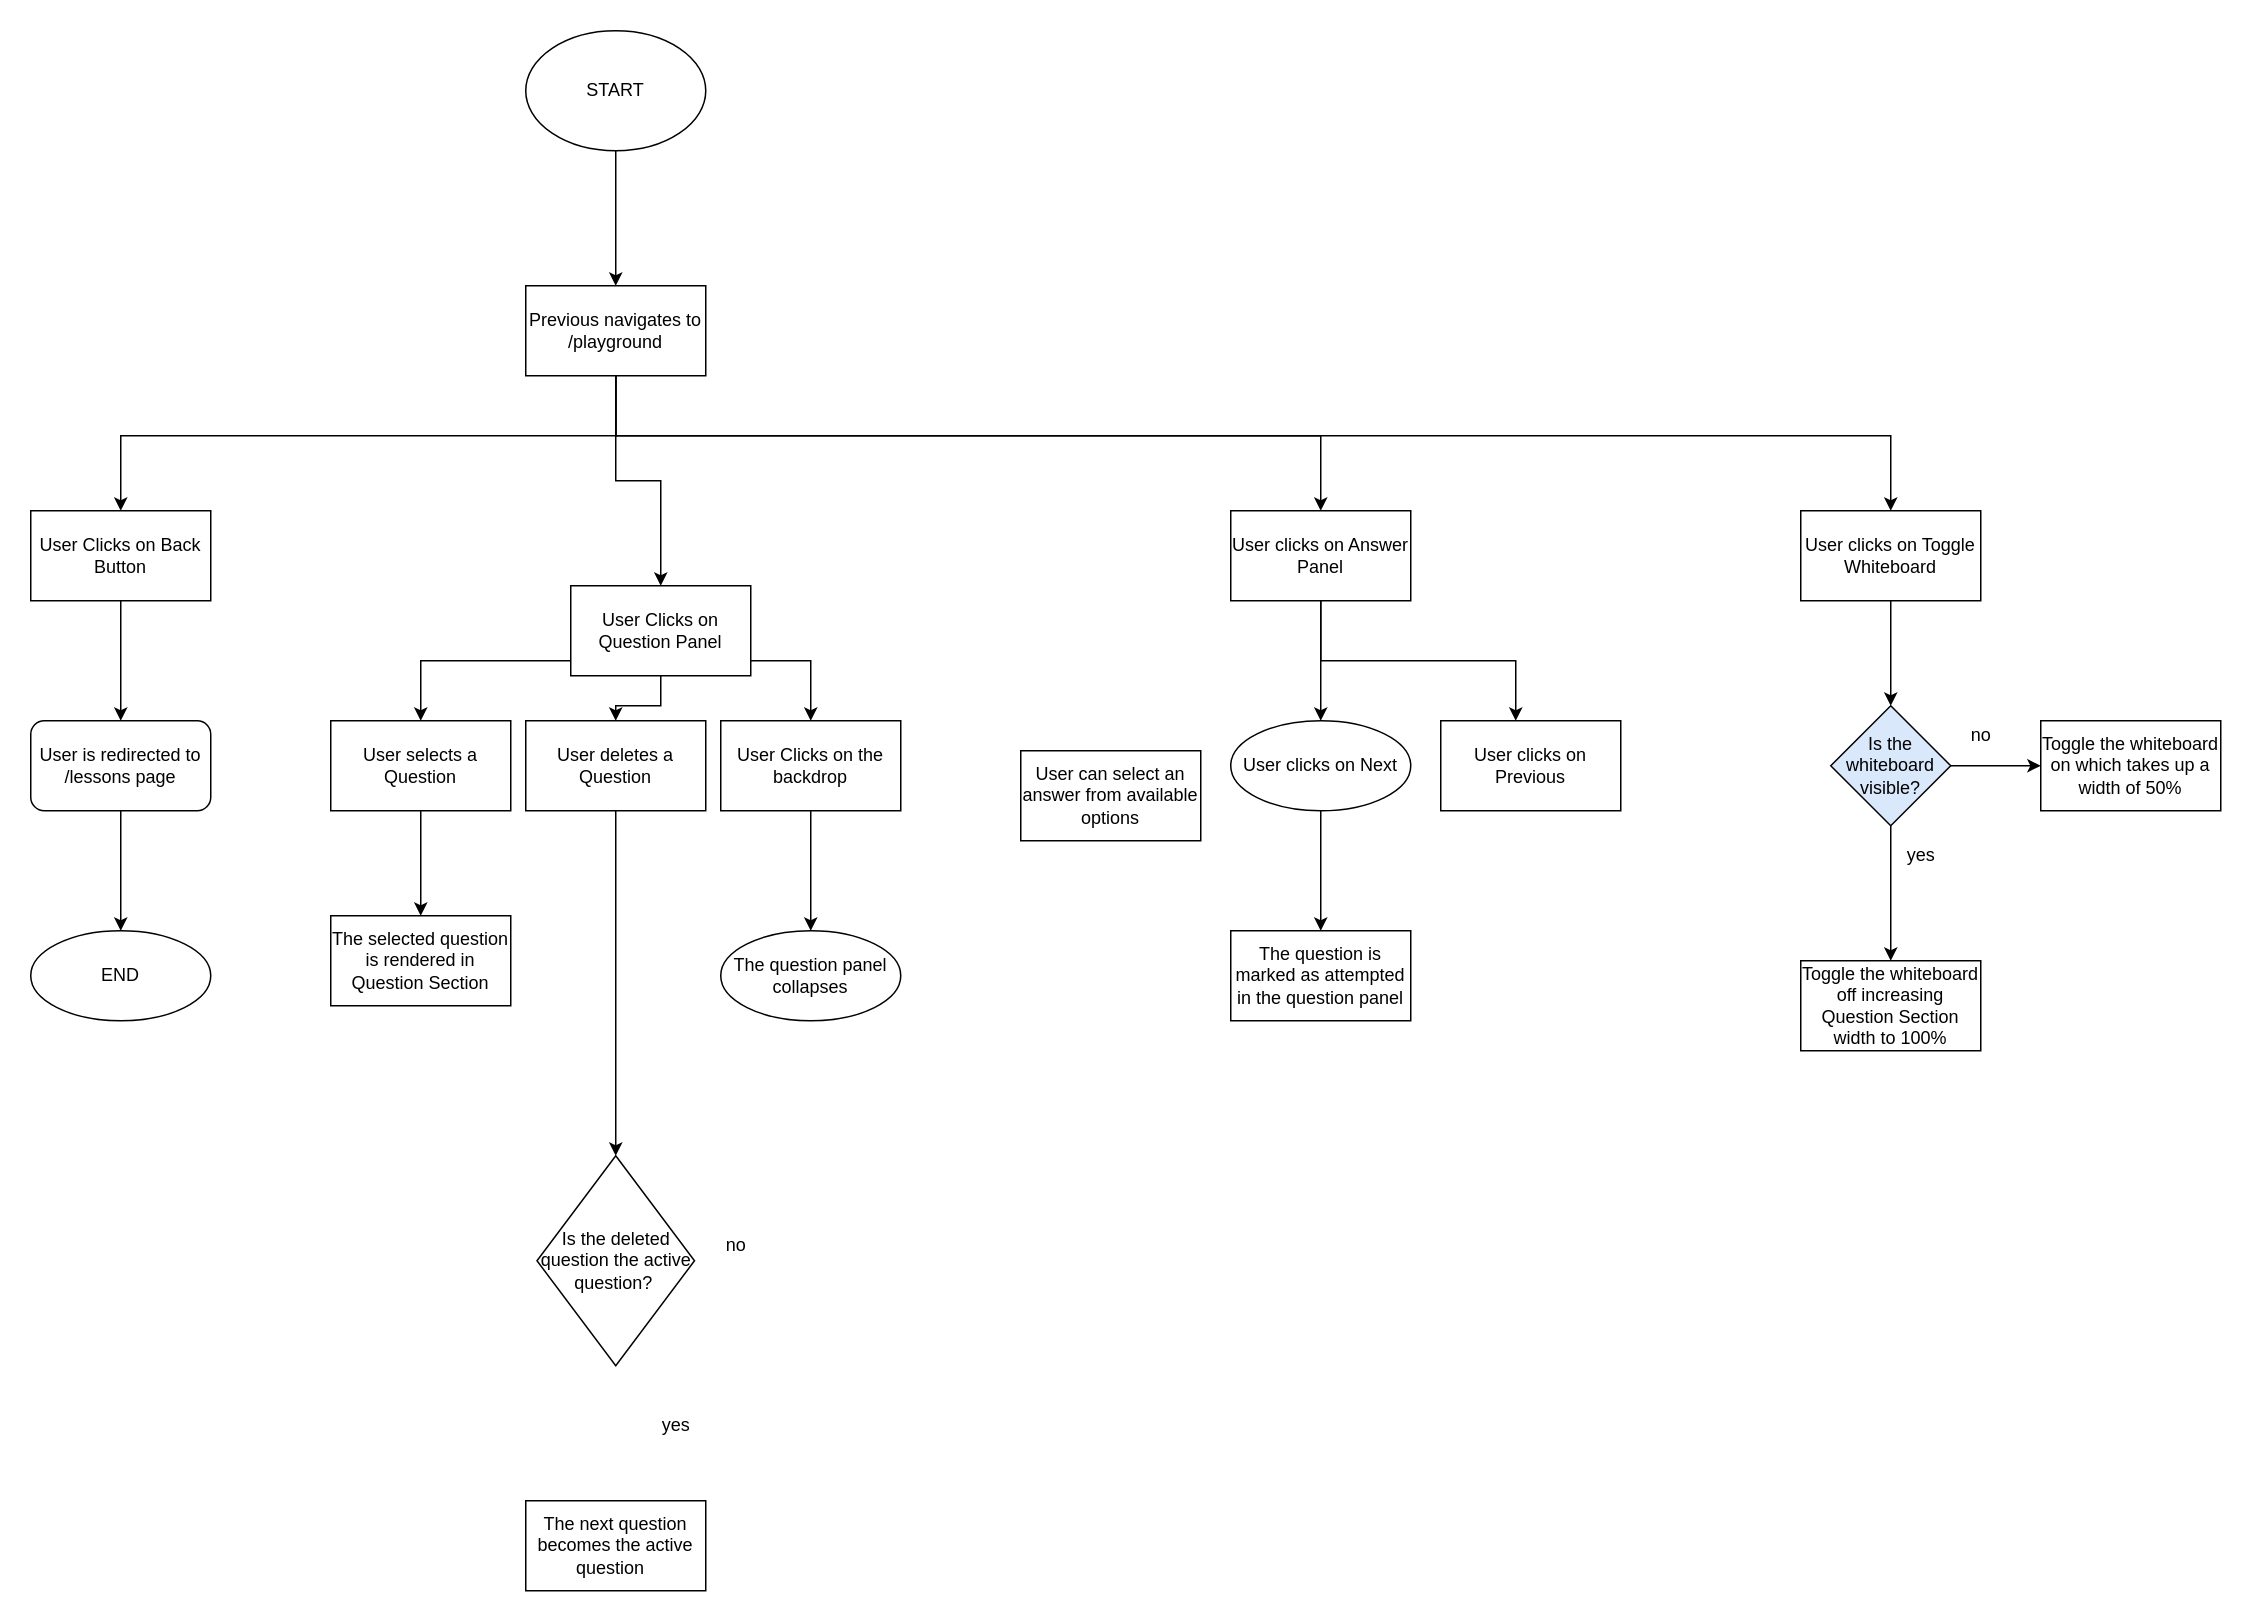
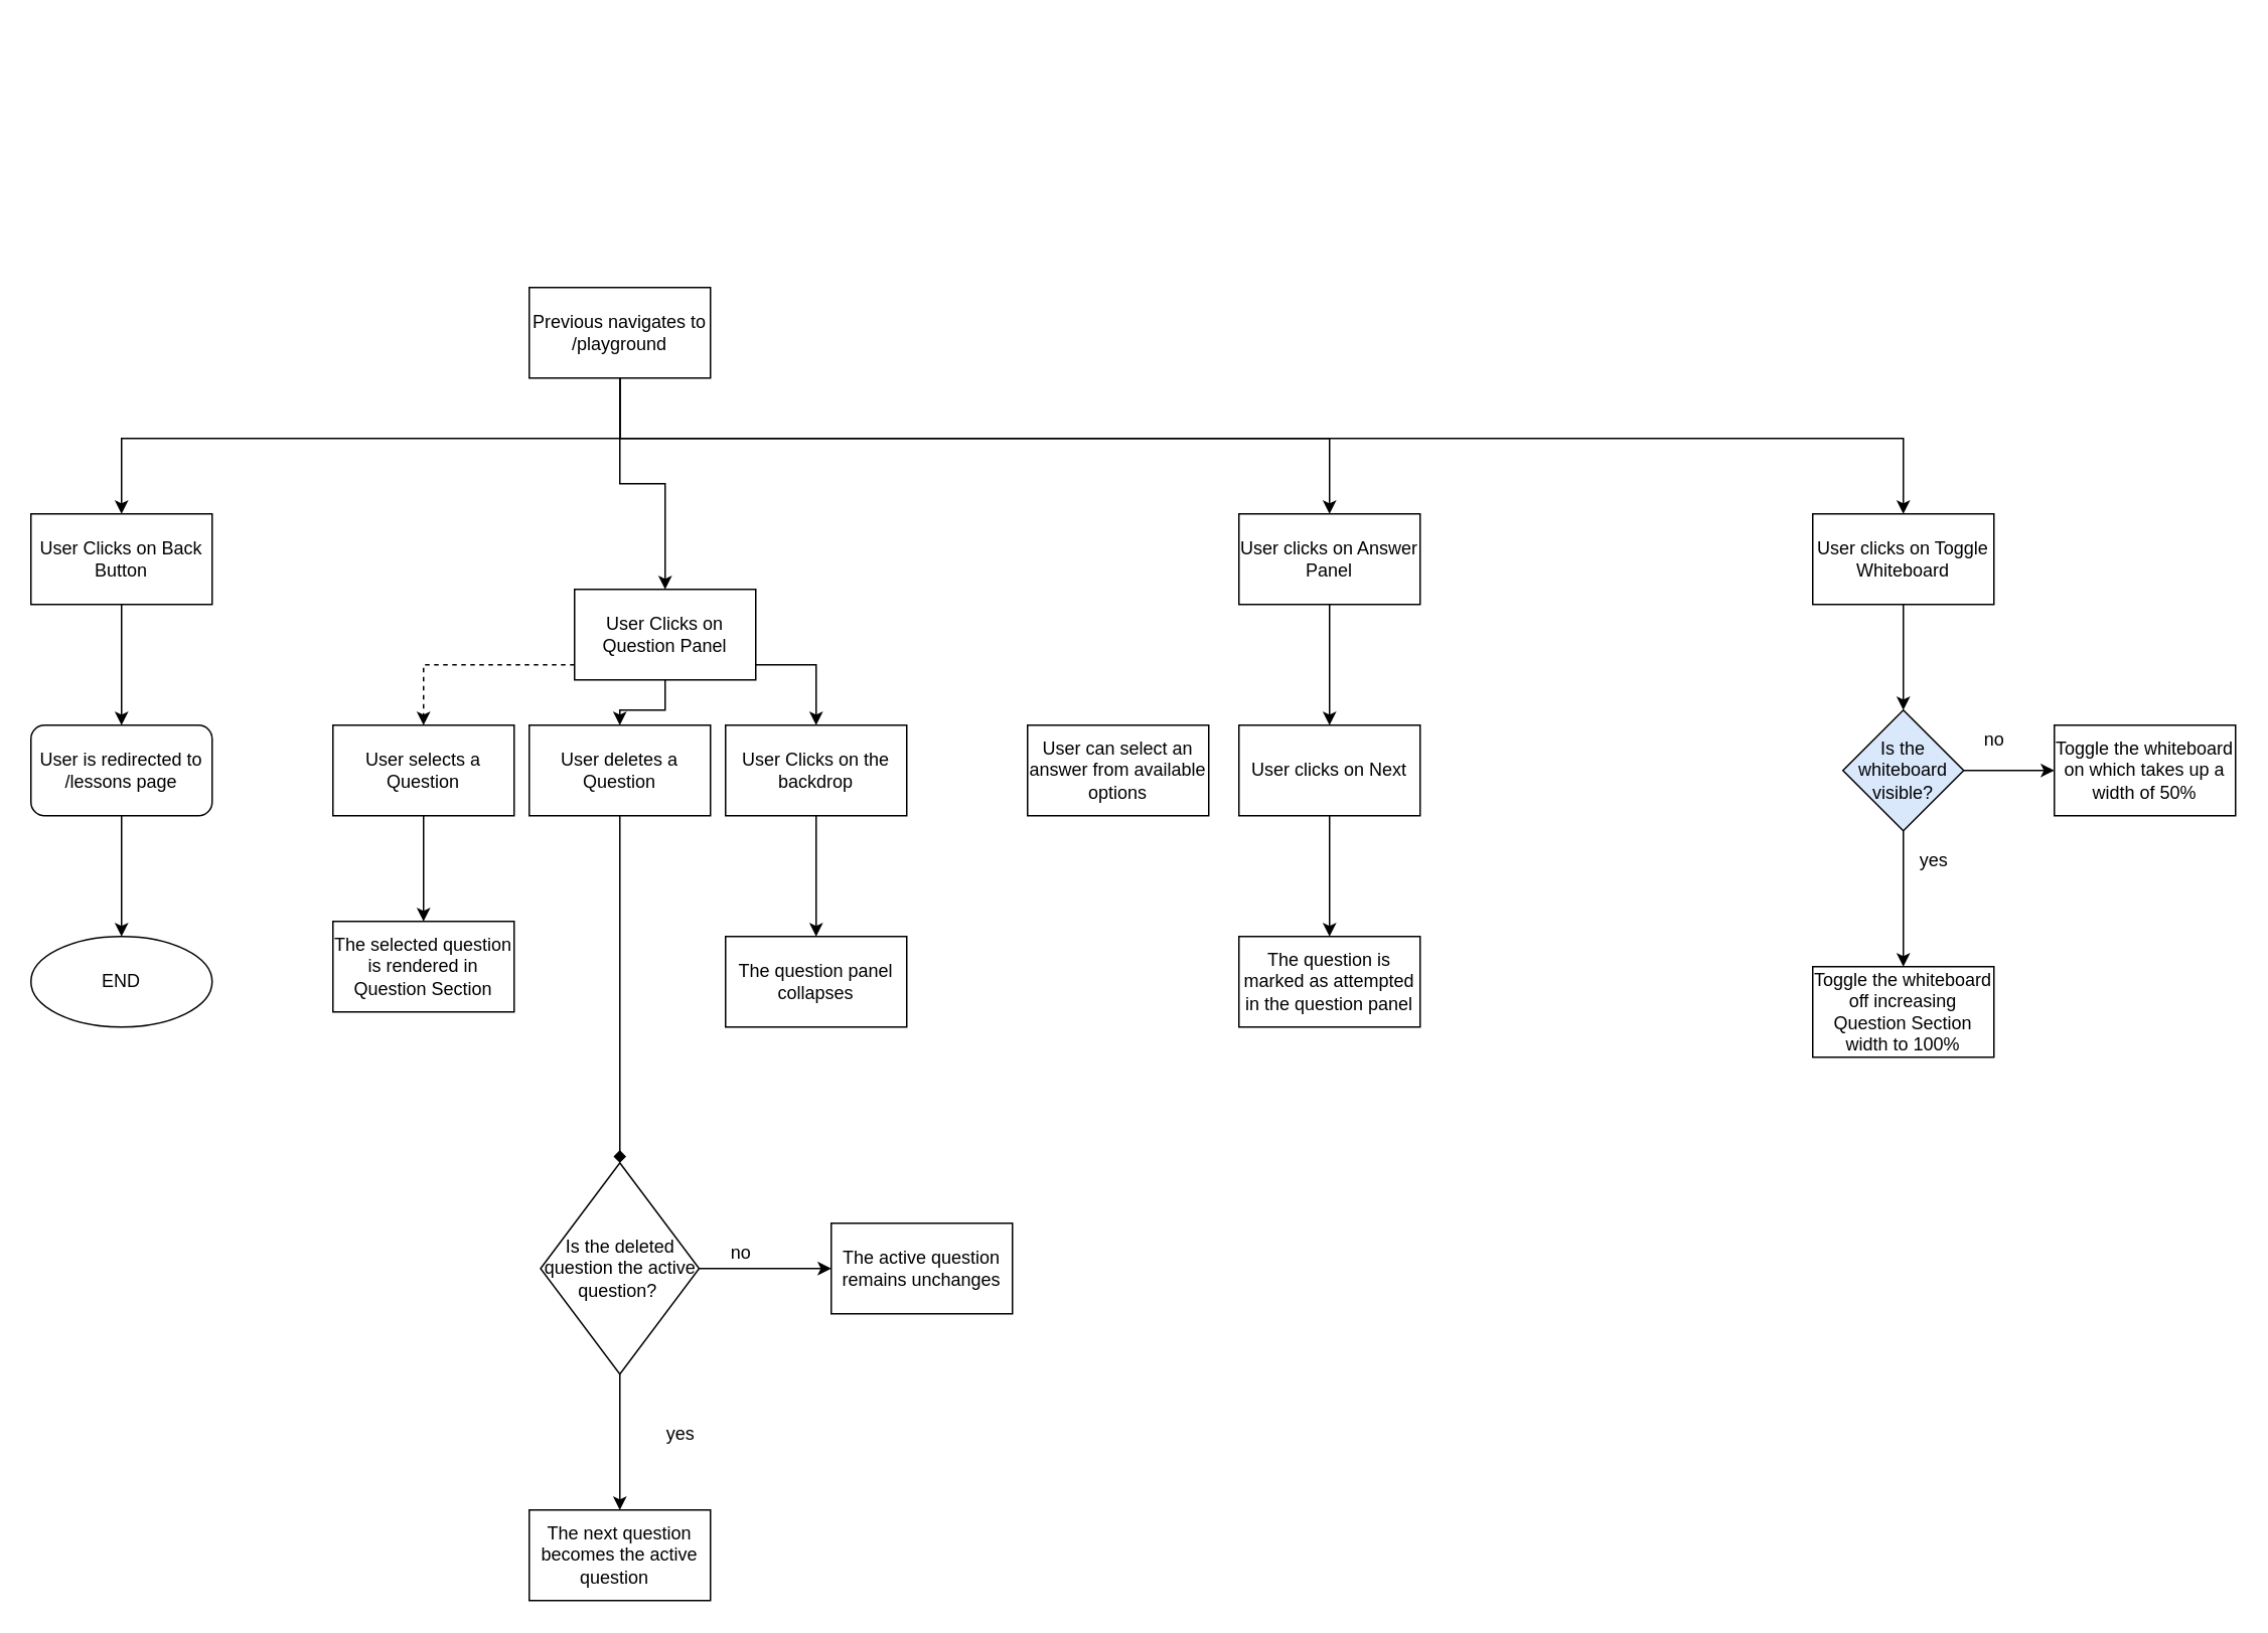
- <mxCell id="3" value="START" style="ellipse;whiteSpace=wrap;html=1;" vertex="1" parent="1"><mxGeometry x="350" y="20" width="120" height="80" as="geometry" /></mxCell>
- <mxCell id="2" value="" style="edgeStyle=orthogonalEdgeStyle;rounded=0;orthogonalLoop=1;jettySize=auto;html=1;" edge="1" parent="1" source="3" target="8"><mxGeometry relative="1" as="geometry" /></mxCell>
- <mxCell id="14" value="" style="edgeStyle=orthogonalEdgeStyle;rounded=0;orthogonalLoop=1;jettySize=auto;html=1;" edge="1" parent="1" source="17" target="19"><mxGeometry relative="1" as="geometry"><Array as="points"><mxPoint x="410" y="440" /><mxPoint x="280" y="440" /></Array></mxGeometry></mxCell>
+ <mxCell id="14" value="" style="edgeStyle=orthogonalEdgeStyle;rounded=0;orthogonalLoop=1;jettySize=auto;html=1;dashed=1;" edge="1" parent="1" source="17" target="19"><mxGeometry relative="1" as="geometry"><Array as="points"><mxPoint x="410" y="440" /><mxPoint x="280" y="440" /></Array></mxGeometry></mxCell>
- <mxCell id="35" value="" style="edgeStyle=orthogonalEdgeStyle;rounded=0;orthogonalLoop=1;jettySize=auto;html=1;" edge="1" parent="1" source="36" target="40"><mxGeometry relative="1" as="geometry"><Array as="points"><mxPoint x="880" y="440" /><mxPoint x="1010" y="440" /></Array></mxGeometry></mxCell>
- <mxCell id="39" value="User clicks on Next" style="ellipse;whiteSpace=wrap;html=1;" vertex="1" parent="1"><mxGeometry x="820" y="480" width="120" height="60" as="geometry" /></mxCell>
+ <mxCell id="39" value="User clicks on Next" style="whiteSpace=wrap;html=1;" vertex="1" parent="1"><mxGeometry x="820" y="480" width="120" height="60" as="geometry" /></mxCell>
- <mxCell id="40" value="User clicks on Previous" style="whiteSpace=wrap;html=1;" vertex="1" parent="1"><mxGeometry x="960" y="480" width="120" height="60" as="geometry" /></mxCell>
- <mxCell id="37" value="User can select an answer from available options" style="whiteSpace=wrap;html=1;" vertex="1" parent="1"><mxGeometry x="680" y="500" width="120" height="60" as="geometry" /></mxCell>
+ <mxCell id="37" value="User can select an answer from available options" style="whiteSpace=wrap;html=1;" vertex="1" parent="1"><mxGeometry x="680" y="480" width="120" height="60" as="geometry" /></mxCell>
- <mxCell id="33" value="The question panel collapses" style="ellipse;whiteSpace=wrap;html=1;" vertex="1" parent="1"><mxGeometry x="480" y="620" width="120" height="60" as="geometry" /></mxCell>
+ <mxCell id="33" value="The question panel collapses" style="whiteSpace=wrap;html=1;" vertex="1" parent="1"><mxGeometry x="480" y="620" width="120" height="60" as="geometry" /></mxCell>
- <mxCell id="22" value="" style="edgeStyle=orthogonalEdgeStyle;rounded=0;orthogonalLoop=1;jettySize=auto;html=1;" edge="1" parent="1" source="23" target="26"><mxGeometry relative="1" as="geometry" /></mxCell>
+ <mxCell id="22" value="" style="edgeStyle=orthogonalEdgeStyle;rounded=0;orthogonalLoop=1;jettySize=auto;html=1;endArrow=diamond;" edge="1" parent="1" source="23" target="26"><mxGeometry relative="1" as="geometry" /></mxCell>
+ <mxCell id="24" value="" style="edgeStyle=orthogonalEdgeStyle;rounded=0;orthogonalLoop=1;jettySize=auto;html=1;" edge="1" parent="1" source="26" target="27"><mxGeometry relative="1" as="geometry" /></mxCell>
+ <mxCell id="27" value="The active question remains unchanges" style="whiteSpace=wrap;html=1;" vertex="1" parent="1"><mxGeometry x="550" y="810" width="120" height="60" as="geometry" /></mxCell>
+ <mxCell id="25" value="" style="edgeStyle=orthogonalEdgeStyle;rounded=0;orthogonalLoop=1;jettySize=auto;html=1;" edge="1" parent="1" source="26" target="28"><mxGeometry relative="1" as="geometry" /></mxCell>
